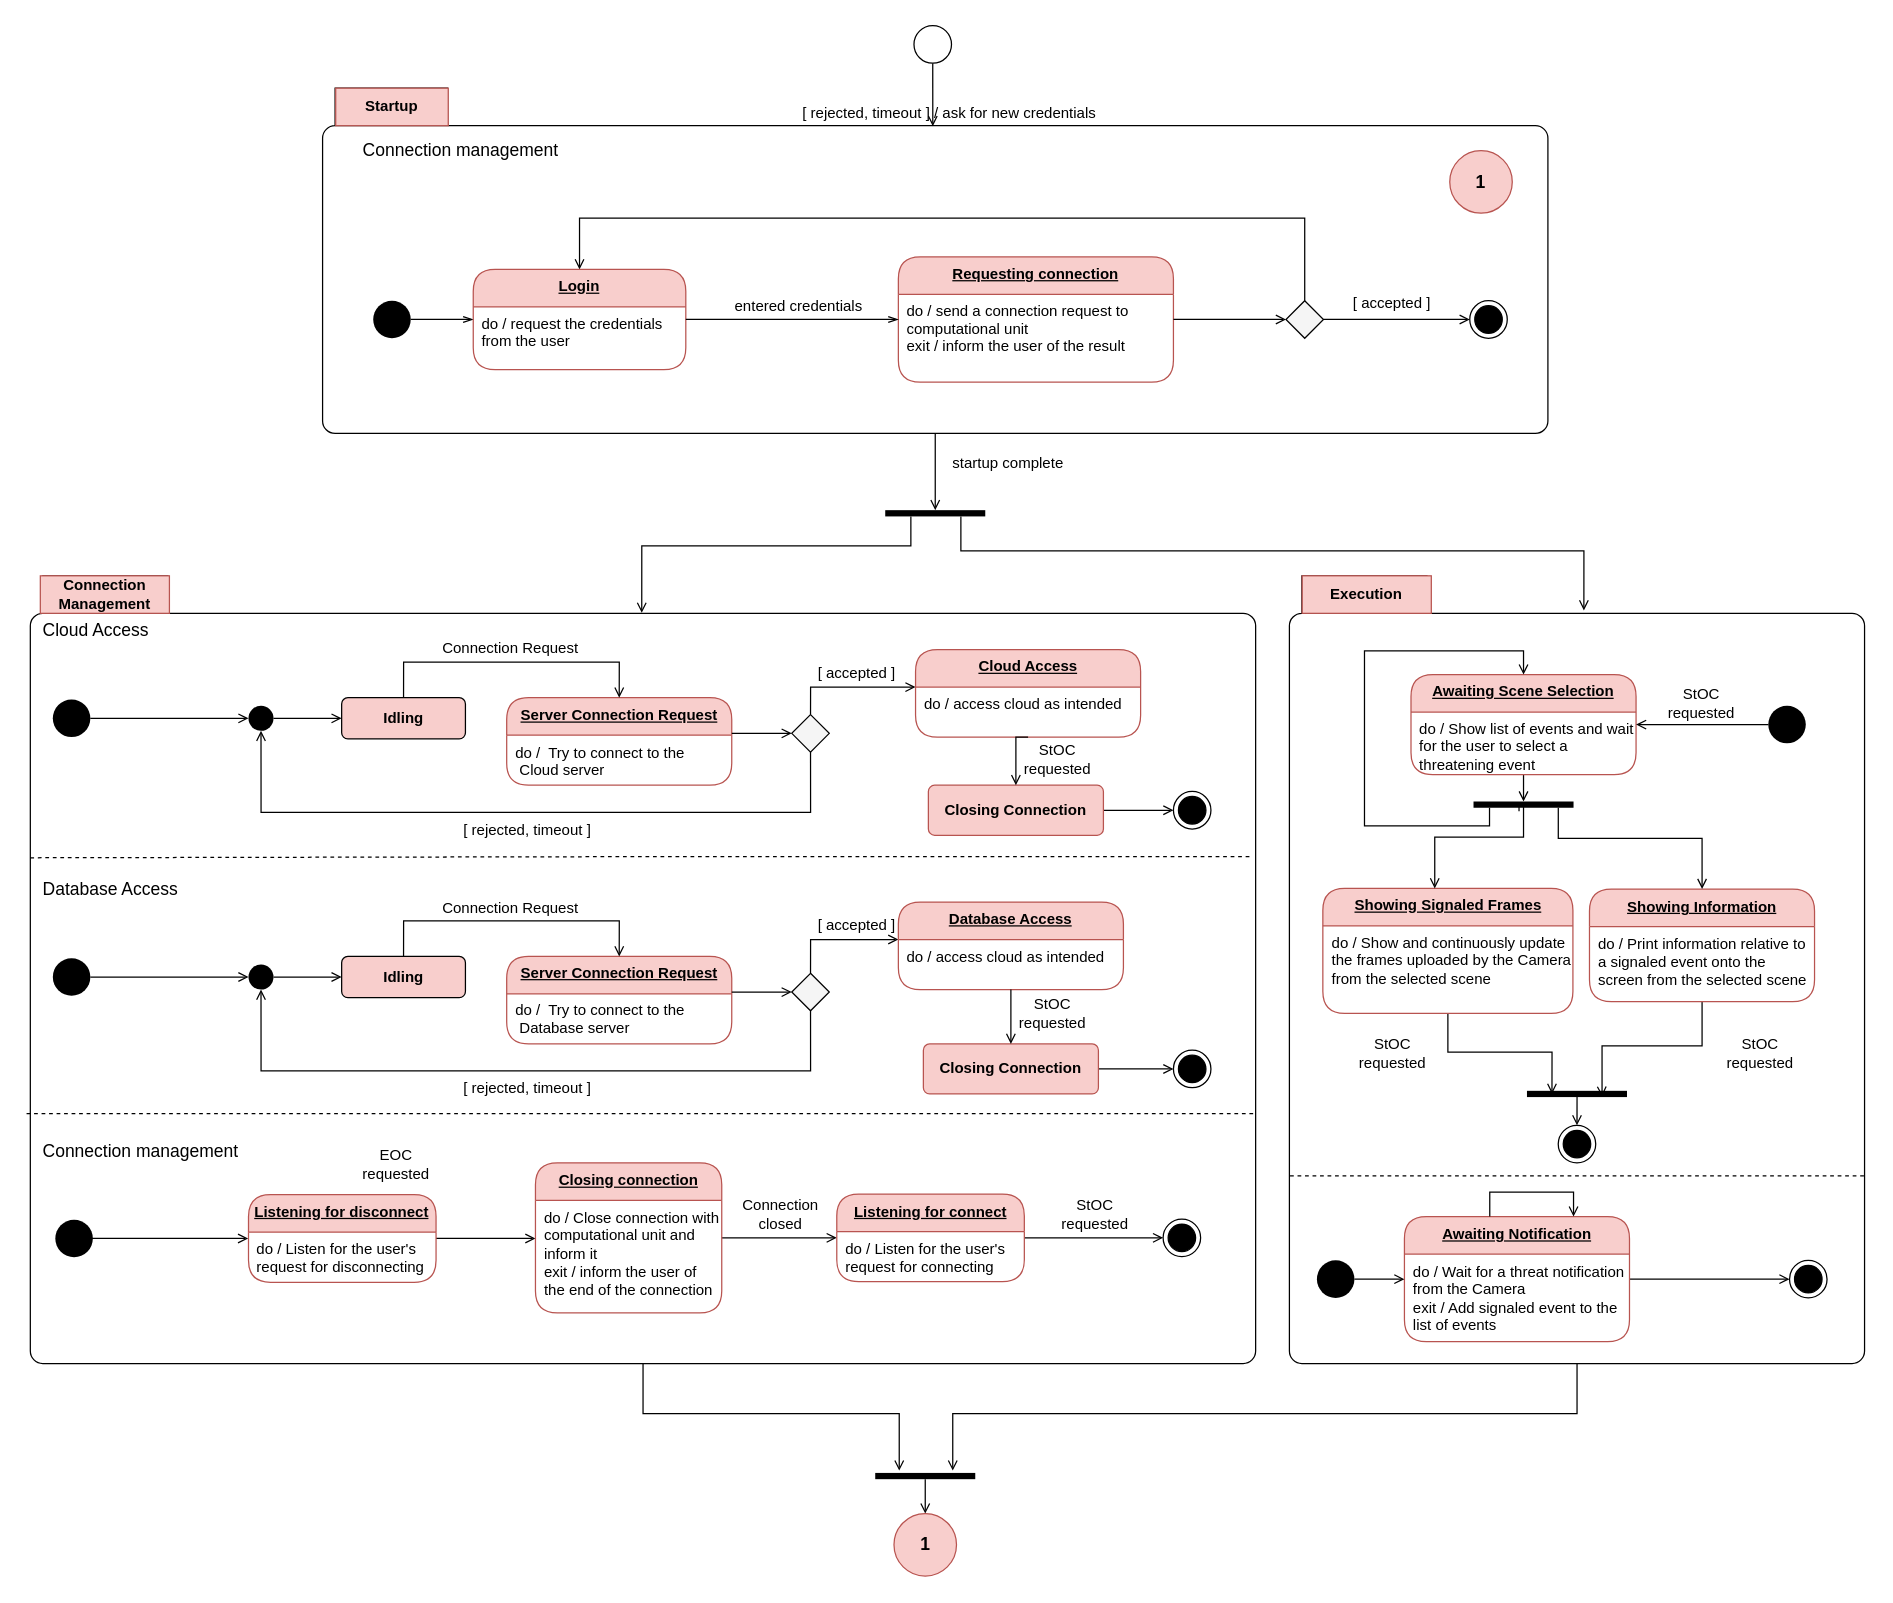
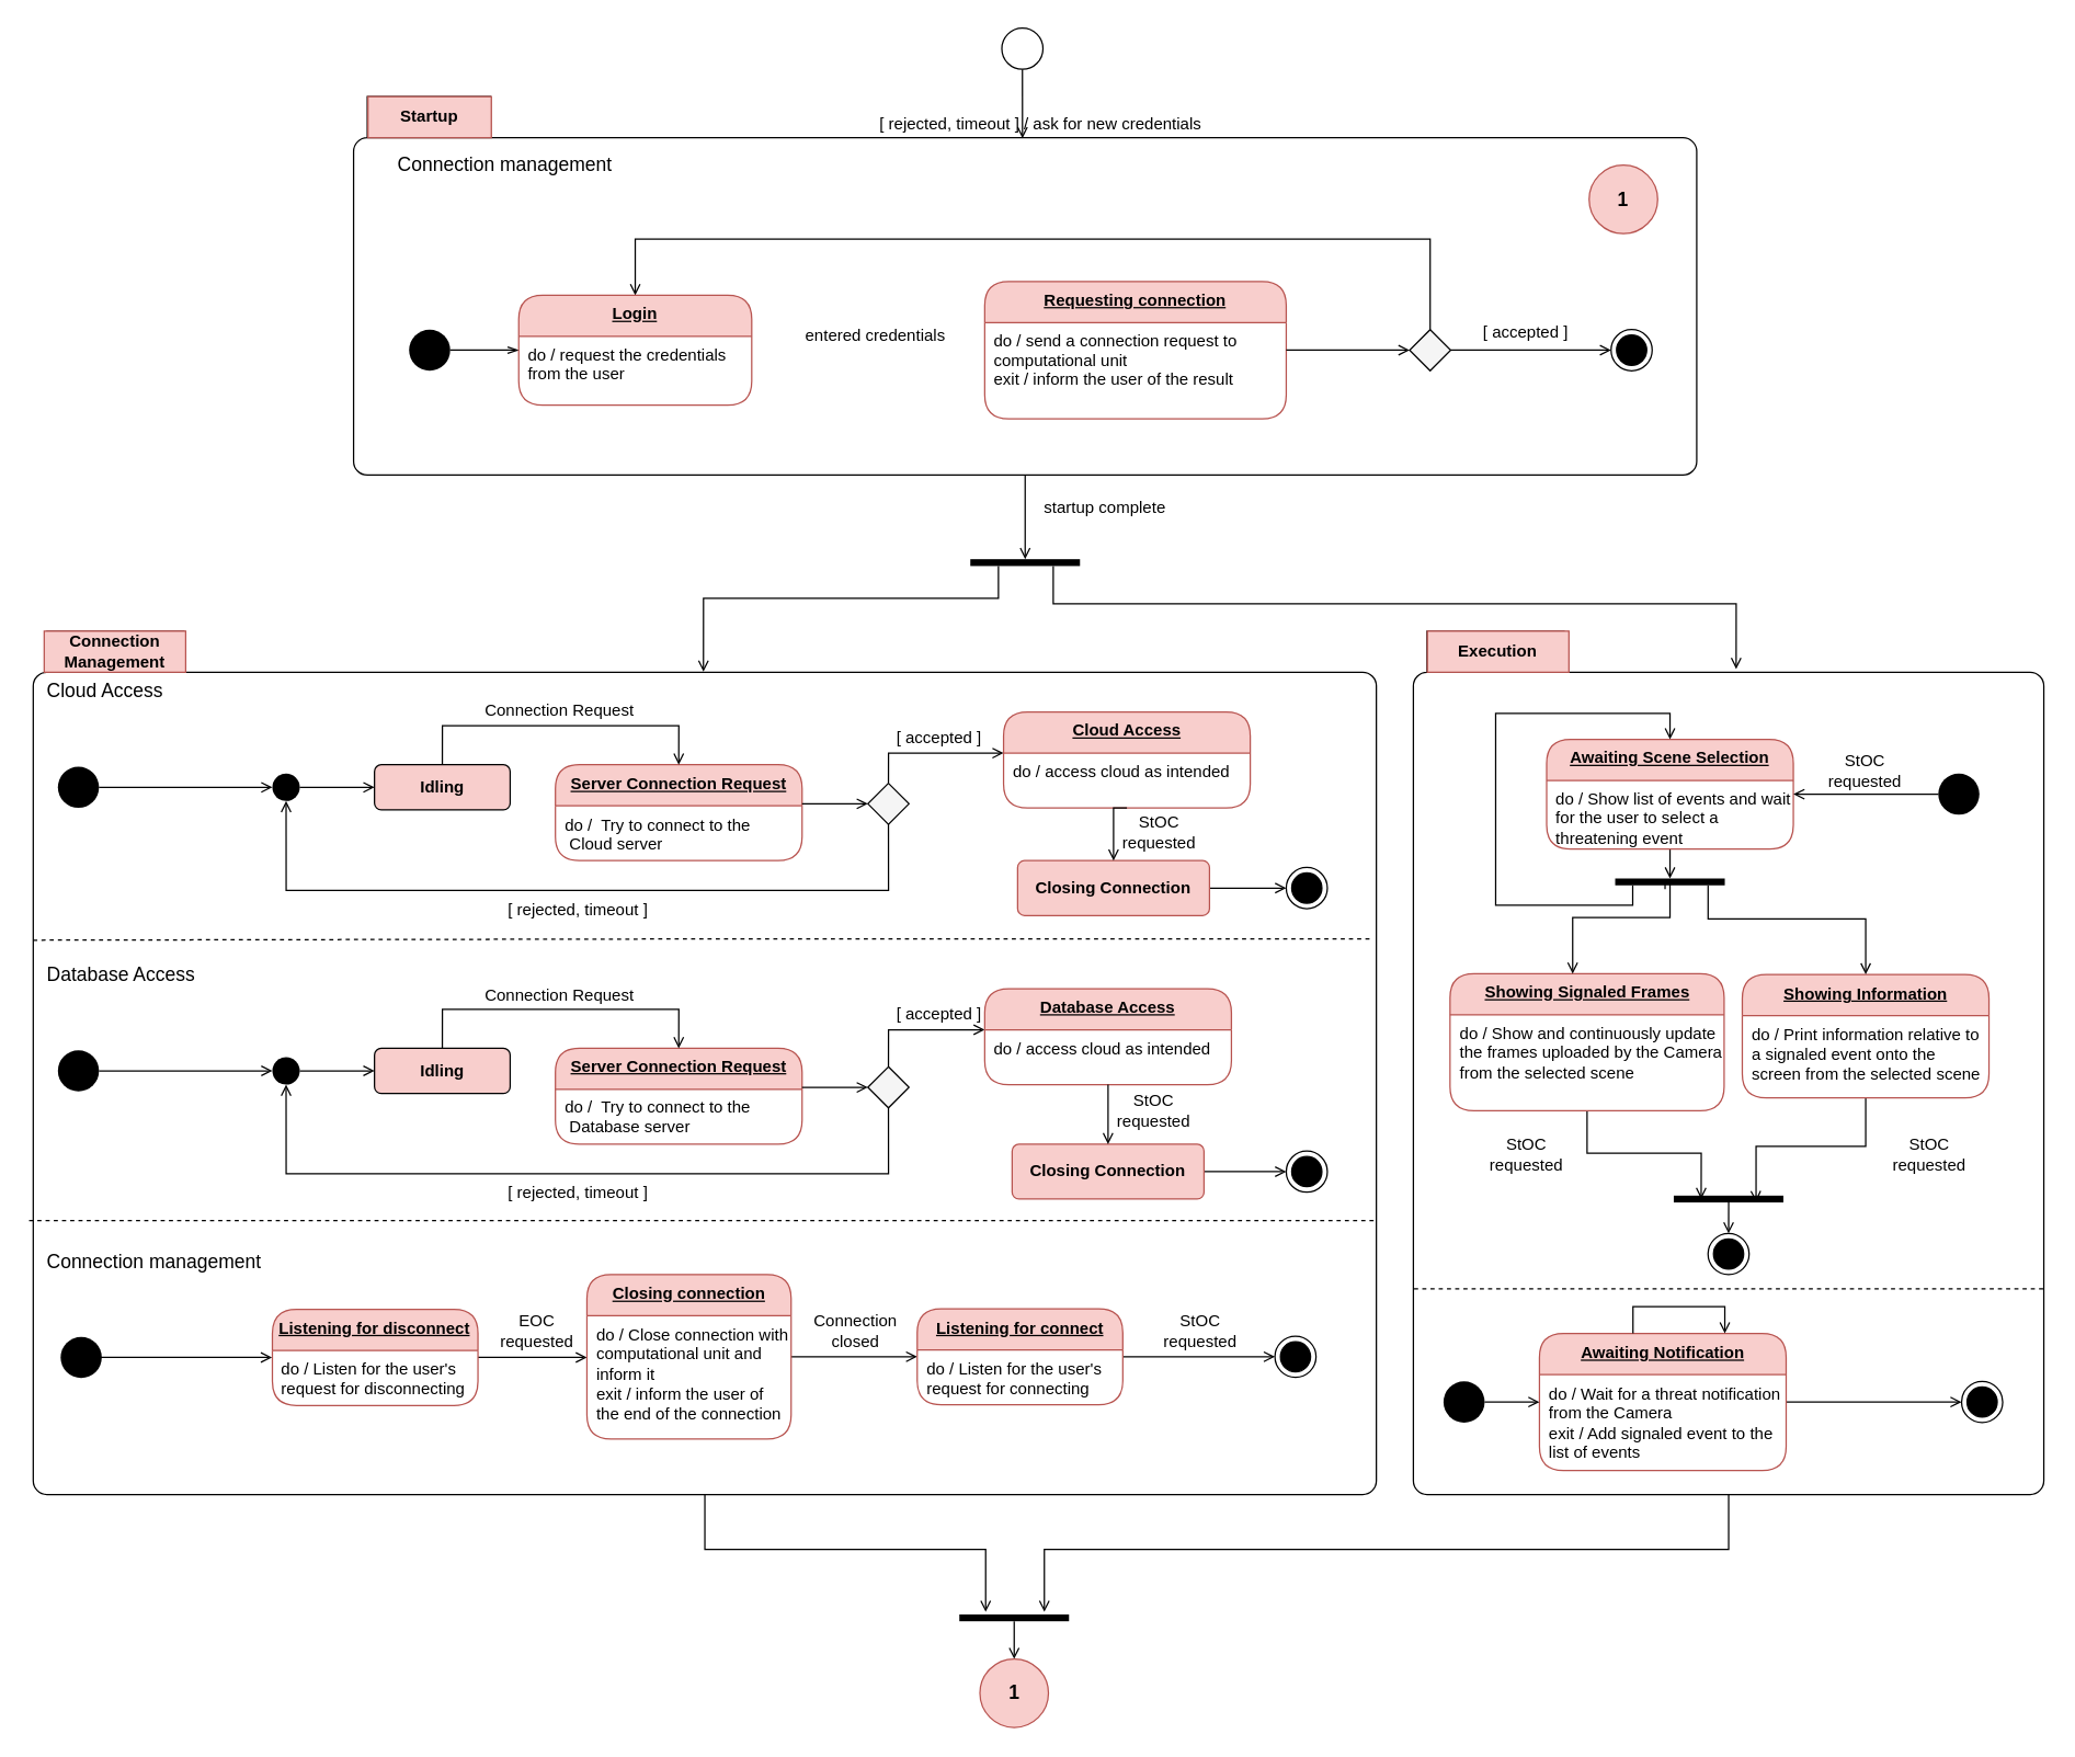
- <mxCell id="29" style="edgeStyle=orthogonalEdgeStyle;rounded=0;orthogonalLoop=1;jettySize=auto;html=1;endArrow=openThin;endFill=0;" parent="1" source="27" target="6" edge="1"><mxGeometry relative="1" as="geometry"><mxPoint x="568" y="255" as="sourcePoint" /><mxPoint x="615" y="255" as="targetPoint" /></mxGeometry></mxCell>
- <mxCell id="33" value="EOC requested" style="text;html=1;strokeColor=none;fillColor=none;align=center;verticalAlign=middle;whiteSpace=wrap;rounded=0;" parent="1" vertex="1"><mxGeometry x="279.75" y="912.5" width="73" height="36.5" as="geometry" /></mxCell>
+ <mxCell id="33" value="EOC requested" style="text;html=1;strokeColor=none;fillColor=none;align=center;verticalAlign=middle;whiteSpace=wrap;rounded=0;" parent="1" vertex="1"><mxGeometry x="354.75" y="952.5" width="73" height="36.5" as="geometry" /></mxCell>
